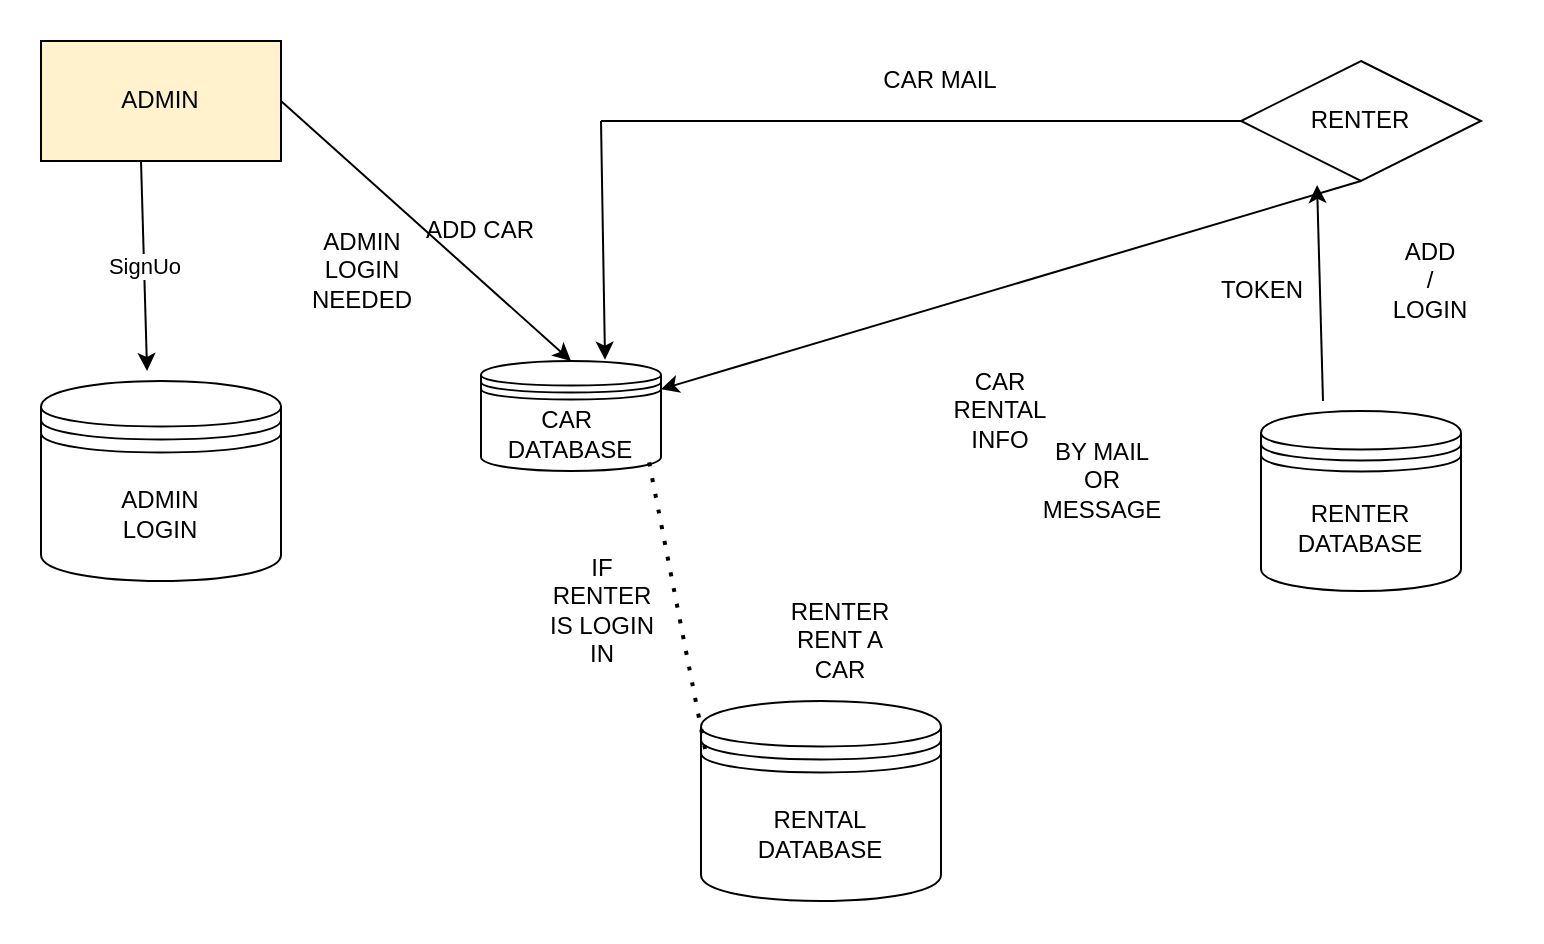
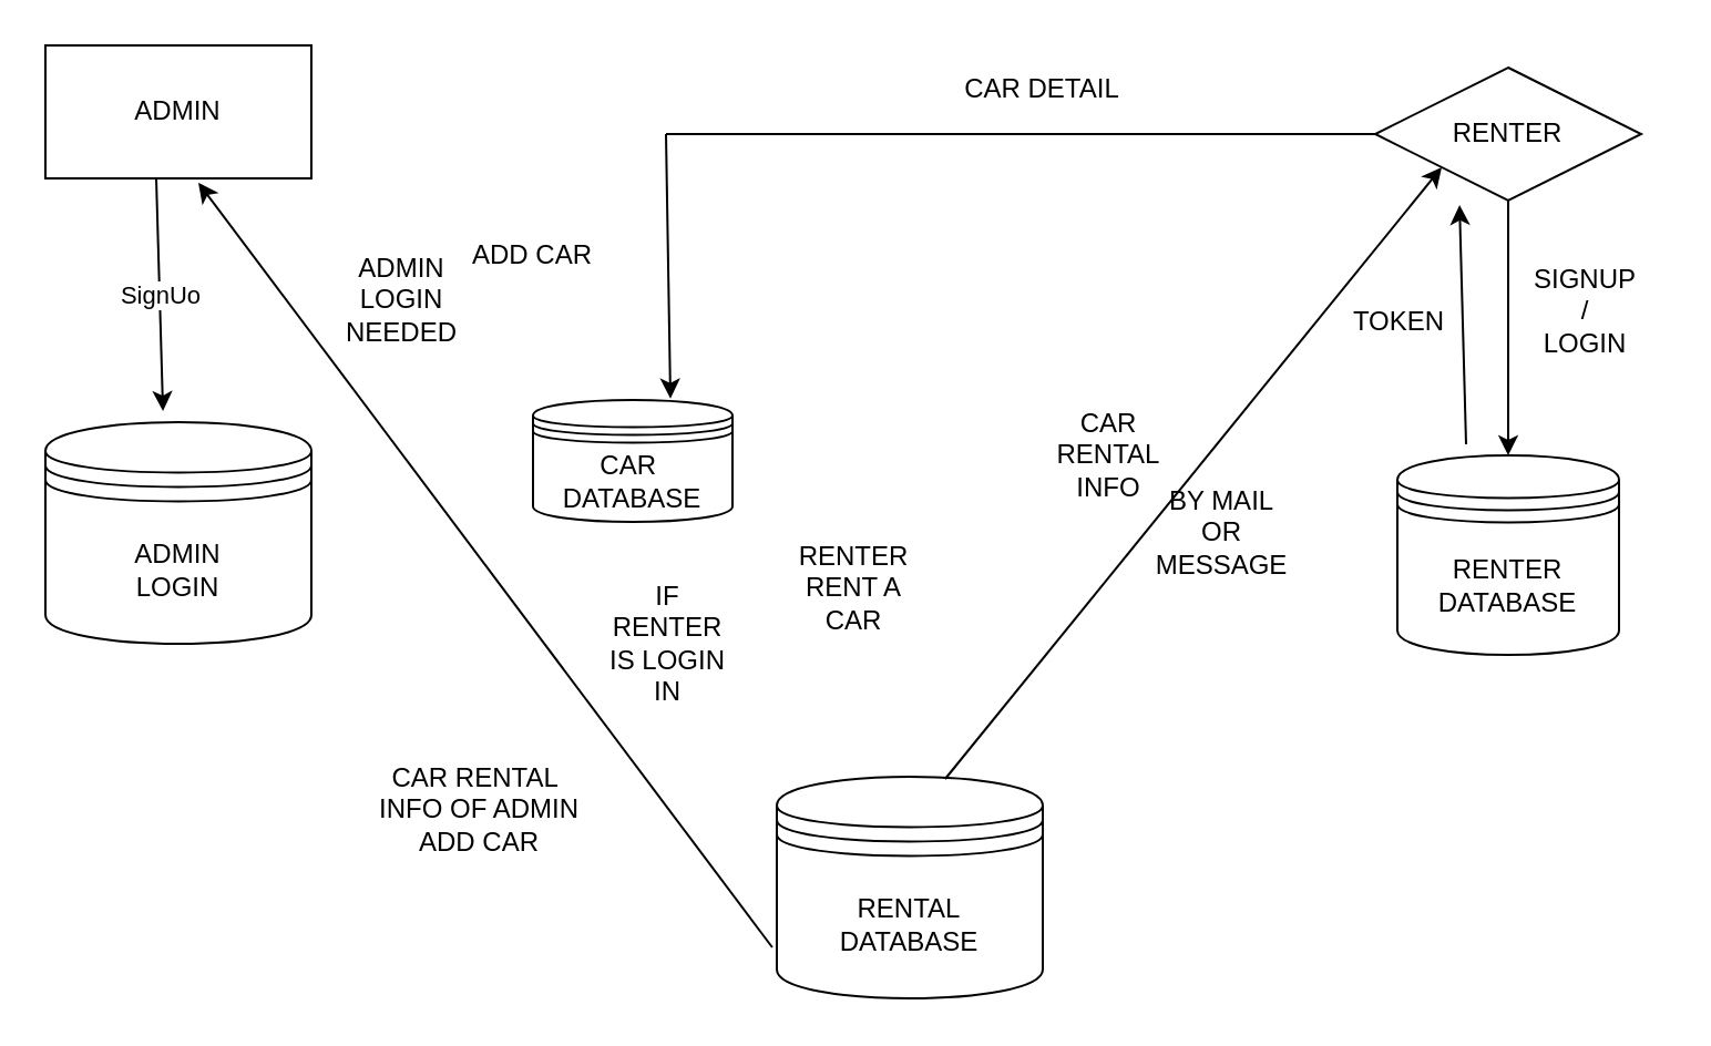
- <mxCell id="15" value="CAR MAIL" style="text;html=1;strokeColor=none;fillColor=none;align=center;verticalAlign=middle;whiteSpace=wrap;rounded=0;" vertex="1" parent="1"><mxGeometry x="430" y="20" width="80" height="40" as="geometry" /></mxCell>
+ <mxCell id="15" value="CAR DETAIL" style="text;html=1;strokeColor=none;fillColor=none;align=center;verticalAlign=middle;whiteSpace=wrap;rounded=0;" vertex="1" parent="1"><mxGeometry x="430" y="20" width="80" height="40" as="geometry" /></mxCell>
- <mxCell id="2" value="ADMIN" style="whiteSpace=wrap;html=1;fillColor=#fff2cc;" vertex="1" parent="1"><mxGeometry x="20" y="20" width="120" height="60" as="geometry" /></mxCell>
+ <mxCell id="2" value="ADMIN" style="whiteSpace=wrap;html=1;" vertex="1" parent="1"><mxGeometry x="20" y="20" width="120" height="60" as="geometry" /></mxCell>
- <mxCell id="11" value="" style="endArrow=classic;html=1;exitX=1;exitY=0.5;exitDx=0;exitDy=0;entryX=0.5;entryY=0;entryDx=0;entryDy=0;" edge="1" parent="1" source="2" target="4"><mxGeometry width="50" height="50" relative="1" as="geometry"><mxPoint x="370" y="170" as="sourcePoint" /><mxPoint x="420" y="120" as="targetPoint" /></mxGeometry></mxCell>
- <mxCell id="16" value="ADD&lt;br&gt;/&lt;br&gt;LOGIN" style="text;html=1;strokeColor=none;fillColor=none;align=center;verticalAlign=middle;whiteSpace=wrap;rounded=0;" vertex="1" parent="1"><mxGeometry x="680" y="120" width="70" height="40" as="geometry" /></mxCell>
+ <mxCell id="16" value="SIGNUP&lt;br&gt;/&lt;br&gt;LOGIN" style="text;html=1;strokeColor=none;fillColor=none;align=center;verticalAlign=middle;whiteSpace=wrap;rounded=0;" vertex="1" parent="1"><mxGeometry x="680" y="120" width="70" height="40" as="geometry" /></mxCell>
- <mxCell id="10" value="" style="endArrow=classic;html=1;exitX=0.5;exitY=1;exitDx=0;exitDy=0;" edge="1" parent="1" source="3" target="4"><mxGeometry width="50" height="50" relative="1" as="geometry"><mxPoint x="680" y="100" as="sourcePoint" /><mxPoint x="680" y="200" as="targetPoint" /></mxGeometry></mxCell>
+ <mxCell id="10" value="" style="endArrow=classic;html=1;exitX=0.5;exitY=1;exitDx=0;exitDy=0;entryX=0.5;entryY=0;entryDx=0;entryDy=0;" edge="1" parent="1" source="3" target="7"><mxGeometry width="50" height="50" relative="1" as="geometry"><mxPoint x="680" y="100" as="sourcePoint" /><mxPoint x="680" y="200" as="targetPoint" /></mxGeometry></mxCell>
+ <mxCell id="18" value="" style="endArrow=classic;html=1;entryX=0;entryY=1;entryDx=0;entryDy=0;exitX=0.633;exitY=0.01;exitDx=0;exitDy=0;exitPerimeter=0;" edge="1" parent="1" source="5" target="3"><mxGeometry width="50" height="50" relative="1" as="geometry"><mxPoint x="370" y="230" as="sourcePoint" /><mxPoint x="420" y="180" as="targetPoint" /></mxGeometry></mxCell>
+ <mxCell id="20" value="" style="endArrow=classic;html=1;exitX=-0.017;exitY=0.77;exitDx=0;exitDy=0;exitPerimeter=0;entryX=0.575;entryY=1.033;entryDx=0;entryDy=0;entryPerimeter=0;" edge="1" parent="1" source="5" target="2"><mxGeometry width="50" height="50" relative="1" as="geometry"><mxPoint x="370" y="370" as="sourcePoint" /><mxPoint x="420" y="320" as="targetPoint" /></mxGeometry></mxCell>
- <mxCell id="25" value="IF RENTER IS LOGIN IN" style="text;html=1;strokeColor=none;fillColor=none;align=center;verticalAlign=middle;whiteSpace=wrap;rounded=0;" vertex="1" parent="1"><mxGeometry x="271" y="290" width="60" height="30" as="geometry" /></mxCell>
+ <mxCell id="25" value="IF RENTER IS LOGIN IN" style="text;html=1;strokeColor=none;fillColor=none;align=center;verticalAlign=middle;whiteSpace=wrap;rounded=0;" vertex="1" parent="1"><mxGeometry x="271" y="275" width="60" height="30" as="geometry" /></mxCell>
- <mxCell id="17" value="RENTER RENT A CAR" style="text;html=1;strokeColor=none;fillColor=none;align=center;verticalAlign=middle;whiteSpace=wrap;rounded=0;" vertex="1" parent="1"><mxGeometry x="390" y="305" width="60" height="30" as="geometry" /></mxCell>
+ <mxCell id="17" value="RENTER RENT A CAR" style="text;html=1;strokeColor=none;fillColor=none;align=center;verticalAlign=middle;whiteSpace=wrap;rounded=0;" vertex="1" parent="1"><mxGeometry x="355" y="250" width="60" height="30" as="geometry" /></mxCell>
- <mxCell id="24" value="" style="endArrow=none;dashed=1;html=1;dashPattern=1 3;strokeWidth=2;exitX=0.017;exitY=0.24;exitDx=0;exitDy=0;exitPerimeter=0;entryX=0.933;entryY=0.913;entryDx=0;entryDy=0;entryPerimeter=0;" edge="1" parent="1" source="5" target="4"><mxGeometry width="50" height="50" relative="1" as="geometry"><mxPoint x="280" y="310" as="sourcePoint" /><mxPoint x="331" y="260" as="targetPoint" /></mxGeometry></mxCell>
+ <mxCell id="21" value="CAR RENTAL&amp;nbsp; INFO OF ADMIN ADD CAR" style="text;html=1;strokeColor=none;fillColor=none;align=center;verticalAlign=middle;whiteSpace=wrap;rounded=0;" vertex="1" parent="1"><mxGeometry x="161" y="335" width="110" height="60" as="geometry" /></mxCell>
